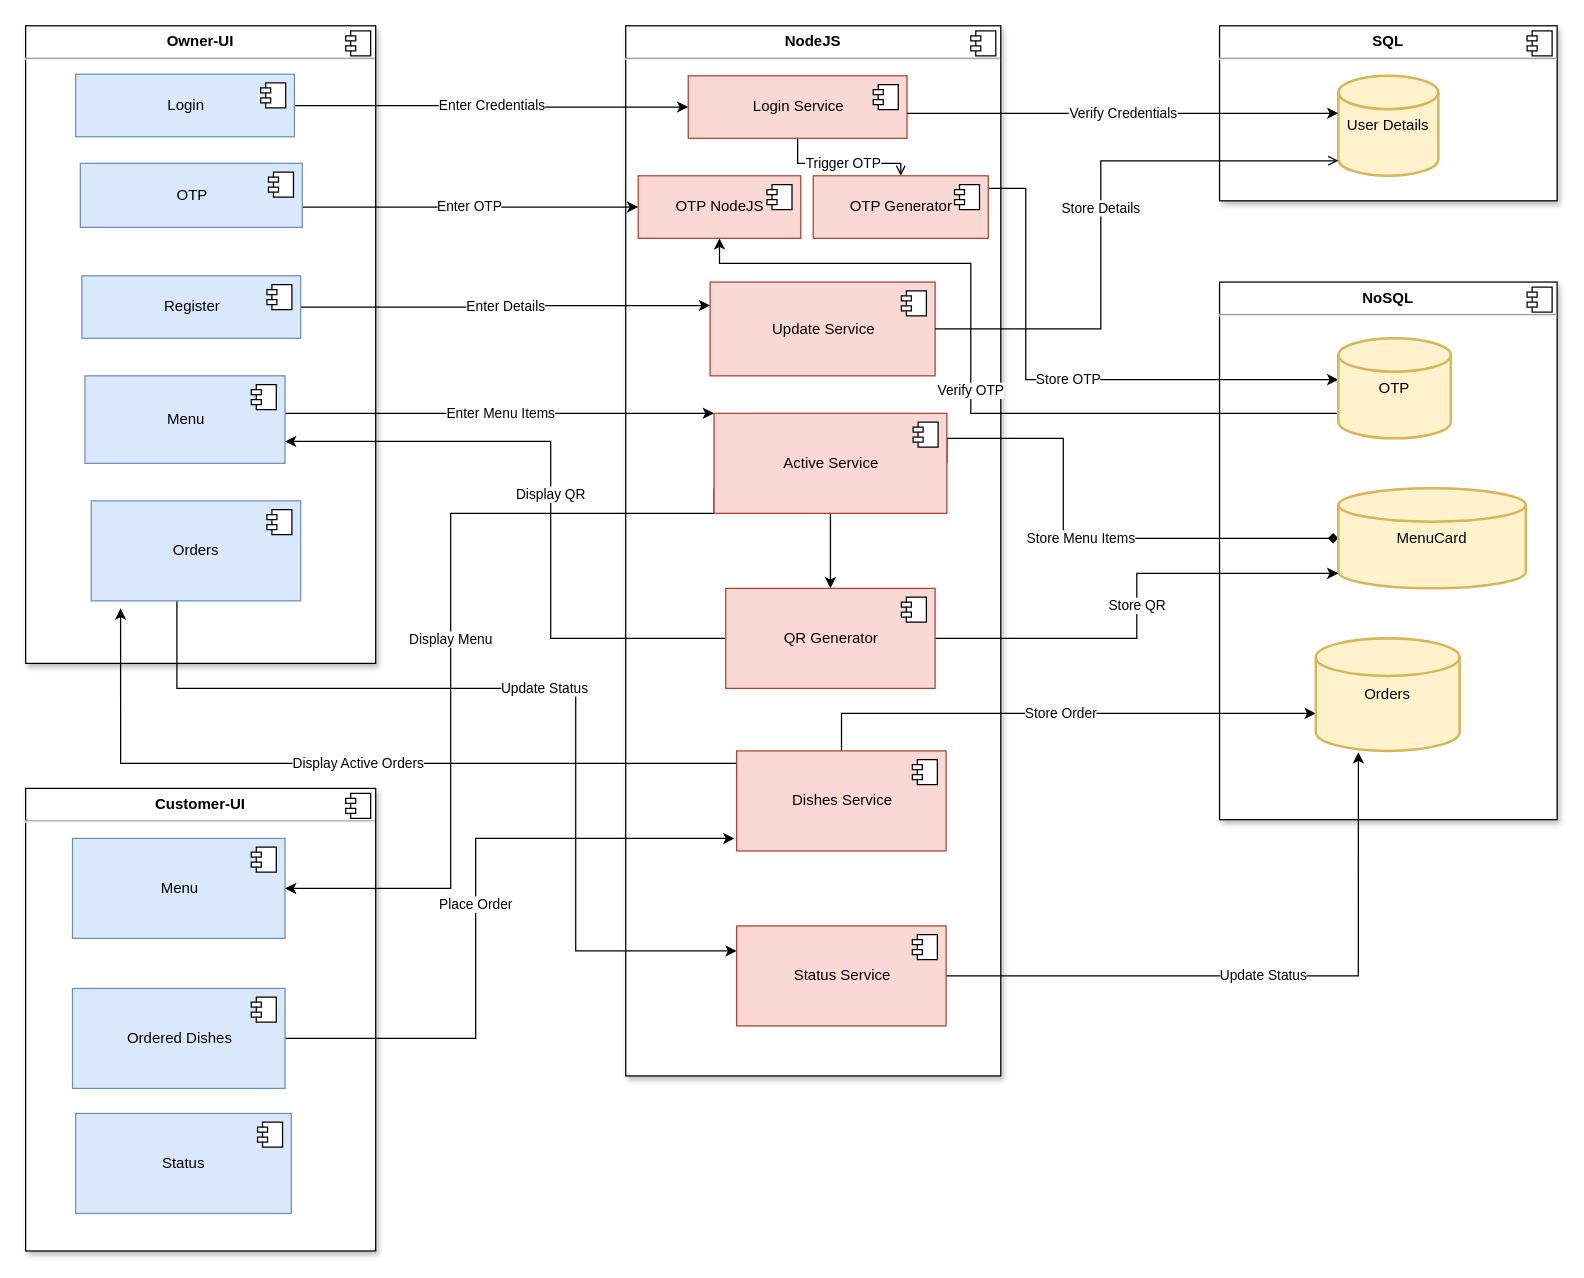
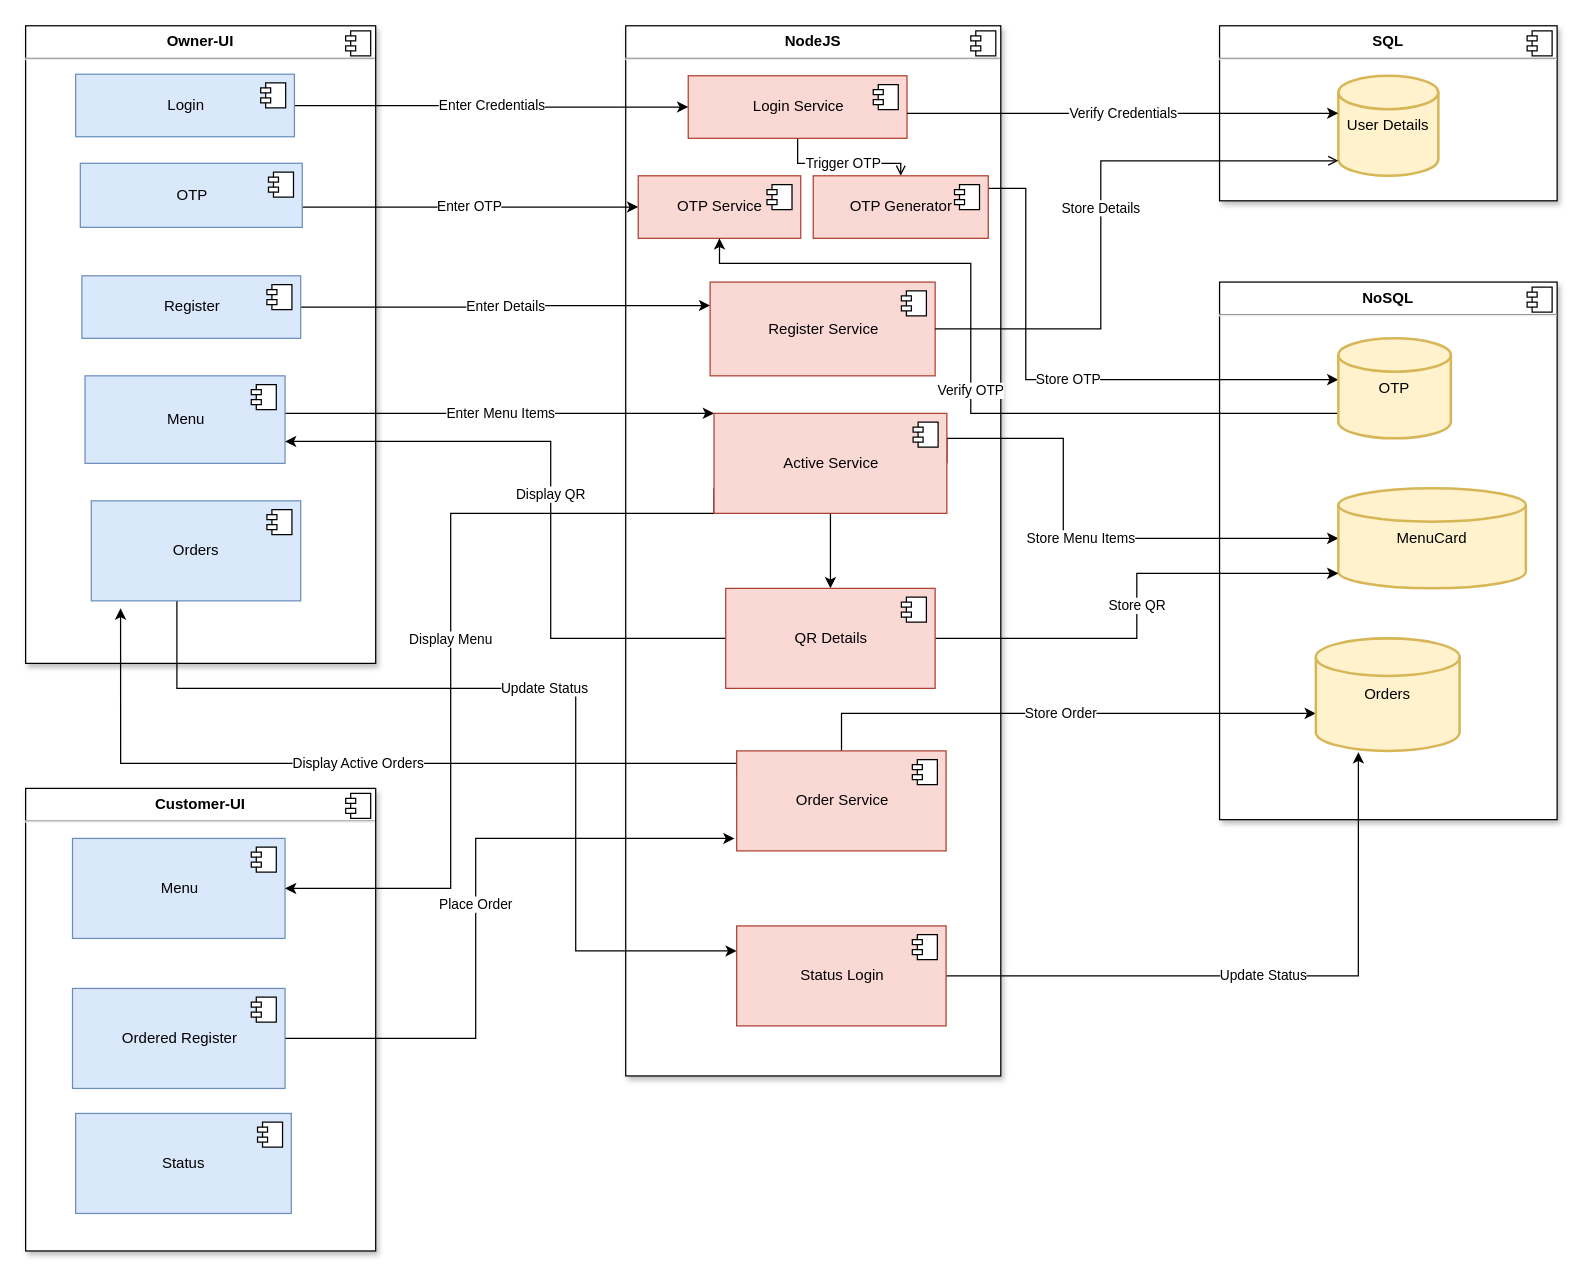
- <mxCell id="49" value="OTP NodeJS" style="html=1;dropTarget=0;fillColor=#fad9d5;strokeColor=#ae4132;" vertex="1" parent="1"><mxGeometry x="510" y="140" width="130" height="50" as="geometry" /></mxCell>
+ <mxCell id="49" value="OTP Service" style="html=1;dropTarget=0;fillColor=#fad9d5;strokeColor=#ae4132;" vertex="1" parent="1"><mxGeometry x="510" y="140" width="130" height="50" as="geometry" /></mxCell>
- <mxCell id="19" value="Update Service" style="html=1;dropTarget=0;fillColor=#fad9d5;strokeColor=#ae4132;" vertex="1" parent="1"><mxGeometry x="567.5" y="225" width="180" height="75" as="geometry" /></mxCell>
+ <mxCell id="19" value="Register Service" style="html=1;dropTarget=0;fillColor=#fad9d5;strokeColor=#ae4132;" vertex="1" parent="1"><mxGeometry x="567.5" y="225" width="180" height="75" as="geometry" /></mxCell>
- <mxCell id="11" value="Store Menu Items" style="edgeStyle=orthogonalEdgeStyle;rounded=0;orthogonalLoop=1;jettySize=auto;html=1;entryX=0;entryY=0.5;entryDx=0;entryDy=0;entryPerimeter=0;exitX=1;exitY=0.5;exitDx=0;exitDy=0;endArrow=diamond;" edge="1" parent="1" source="37" target="12"><mxGeometry relative="1" as="geometry"><mxPoint x="563.13" y="335" as="sourcePoint" /><Array as="points"><mxPoint x="757" y="350" /><mxPoint x="850" y="350" /><mxPoint x="850" y="430" /></Array></mxGeometry></mxCell>
+ <mxCell id="11" value="Store Menu Items" style="edgeStyle=orthogonalEdgeStyle;rounded=0;orthogonalLoop=1;jettySize=auto;html=1;entryX=0;entryY=0.5;entryDx=0;entryDy=0;entryPerimeter=0;exitX=1;exitY=0.5;exitDx=0;exitDy=0;" edge="1" parent="1" source="37" target="12"><mxGeometry relative="1" as="geometry"><mxPoint x="563.13" y="335" as="sourcePoint" /><Array as="points"><mxPoint x="757" y="350" /><mxPoint x="850" y="350" /><mxPoint x="850" y="430" /></Array></mxGeometry></mxCell>
- <mxCell id="65" value="QR Generator" style="html=1;dropTarget=0;fillColor=#fad9d5;strokeColor=#ae4132;" vertex="1" parent="1"><mxGeometry x="579.99" y="470" width="167.5" height="80" as="geometry" /></mxCell>
+ <mxCell id="65" value="QR Details" style="html=1;dropTarget=0;fillColor=#fad9d5;strokeColor=#ae4132;" vertex="1" parent="1"><mxGeometry x="579.99" y="470" width="167.5" height="80" as="geometry" /></mxCell>
- <mxCell id="29" value="Dishes Service" style="html=1;dropTarget=0;fillColor=#fad9d5;strokeColor=#ae4132;" vertex="1" parent="1"><mxGeometry x="588.75" y="600" width="167.5" height="80" as="geometry" /></mxCell>
+ <mxCell id="29" value="Order Service" style="html=1;dropTarget=0;fillColor=#fad9d5;strokeColor=#ae4132;" vertex="1" parent="1"><mxGeometry x="588.75" y="600" width="167.5" height="80" as="geometry" /></mxCell>
- <mxCell id="54" value="Status Service" style="html=1;dropTarget=0;fillColor=#fad9d5;strokeColor=#ae4132;" vertex="1" parent="1"><mxGeometry x="588.75" y="740" width="167.5" height="80" as="geometry" /></mxCell>
+ <mxCell id="54" value="Status Login" style="html=1;dropTarget=0;fillColor=#fad9d5;strokeColor=#ae4132;" vertex="1" parent="1"><mxGeometry x="588.75" y="740" width="167.5" height="80" as="geometry" /></mxCell>
- <mxCell id="41" value="Ordered Dishes" style="html=1;dropTarget=0;fillColor=#dae8fc;strokeColor=#6c8ebf;" vertex="1" parent="1"><mxGeometry x="57.5" y="790" width="170" height="80" as="geometry" /></mxCell>
+ <mxCell id="41" value="Ordered Register" style="html=1;dropTarget=0;fillColor=#dae8fc;strokeColor=#6c8ebf;" vertex="1" parent="1"><mxGeometry x="57.5" y="790" width="170" height="80" as="geometry" /></mxCell>
